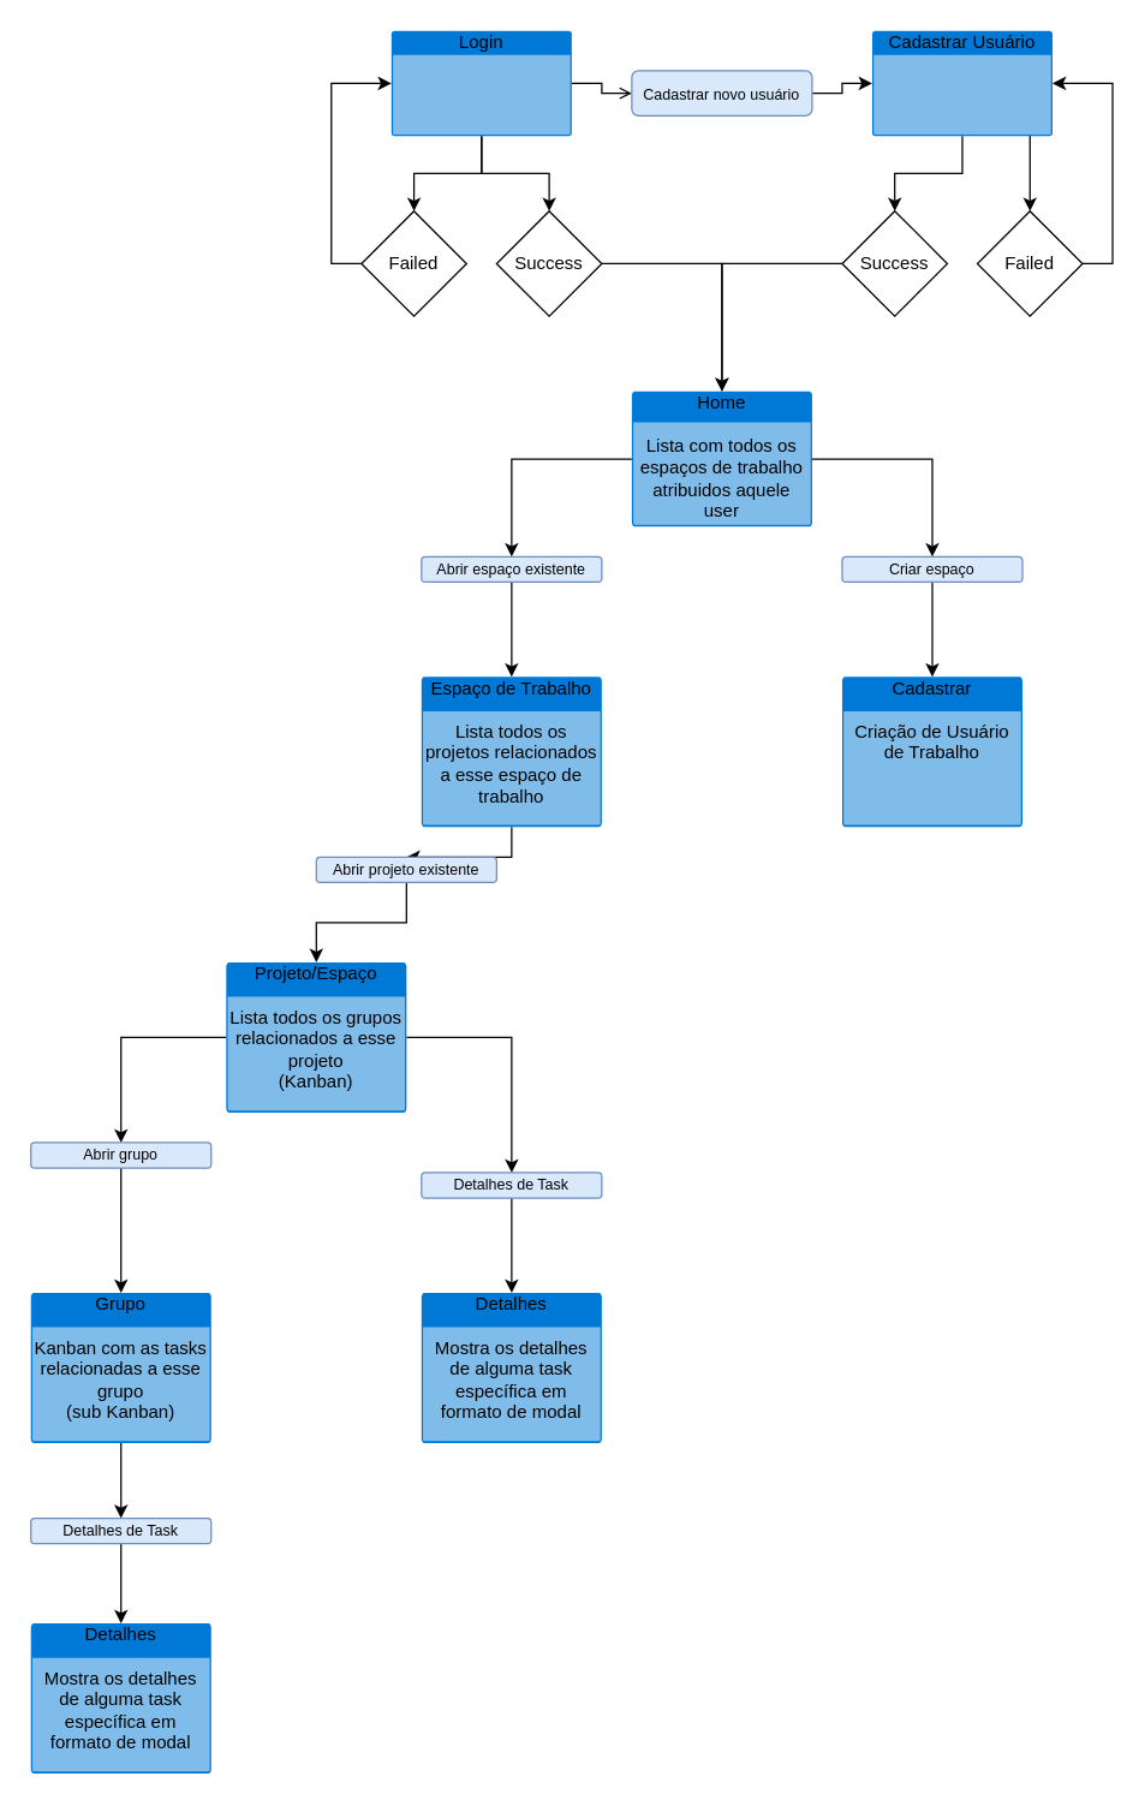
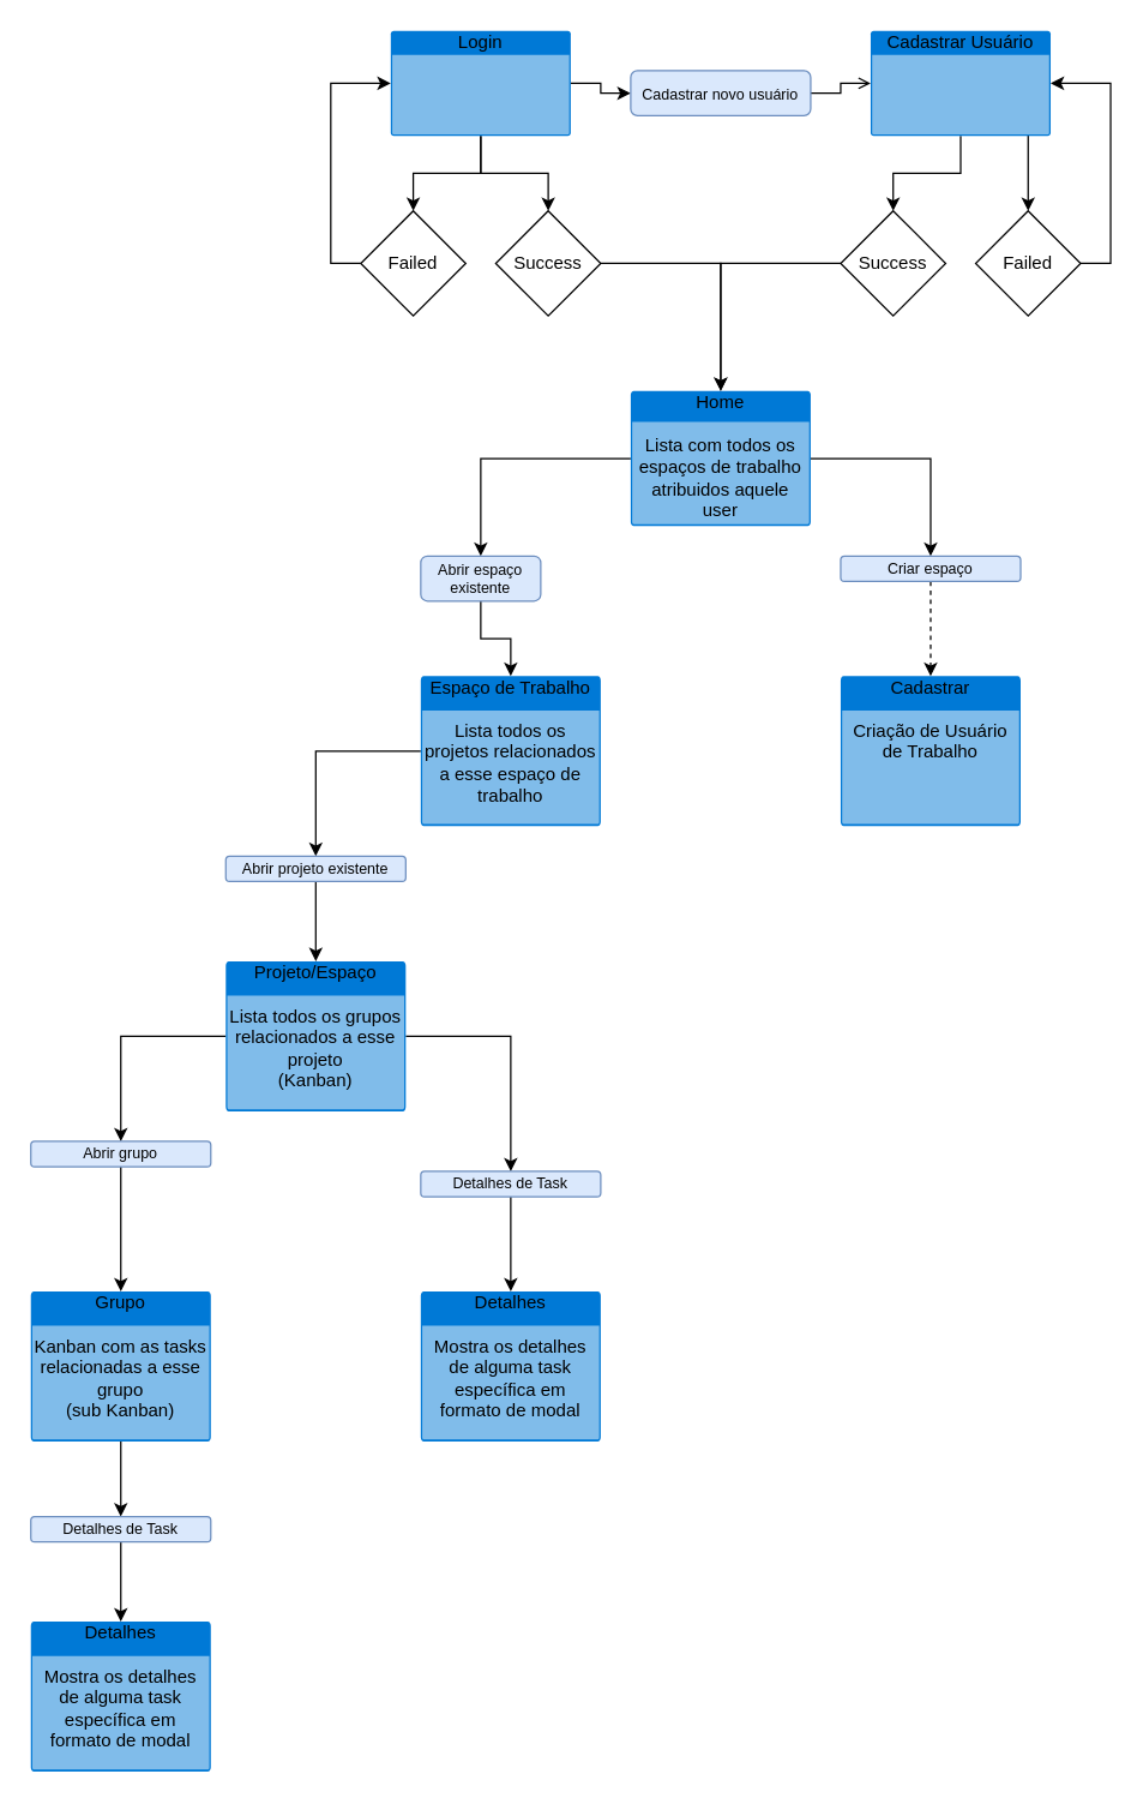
- <mxCell id="19" style="edgeStyle=orthogonalEdgeStyle;rounded=0;orthogonalLoop=1;jettySize=auto;html=1;entryX=0;entryY=0.5;entryDx=0;entryDy=0;entryPerimeter=0;" edge="1" parent="1" source="20" target="8"><mxGeometry relative="1" as="geometry" /></mxCell>
+ <mxCell id="19" style="edgeStyle=orthogonalEdgeStyle;rounded=0;orthogonalLoop=1;jettySize=auto;html=1;entryX=0;entryY=0.5;entryDx=0;entryDy=0;entryPerimeter=0;endArrow=open;" edge="1" parent="1" source="20" target="8"><mxGeometry relative="1" as="geometry" /></mxCell>
- <mxCell id="2" style="edgeStyle=orthogonalEdgeStyle;rounded=0;orthogonalLoop=1;jettySize=auto;html=1;endArrow=open;" edge="1" parent="1" source="5" target="20"><mxGeometry relative="1" as="geometry" /></mxCell>
+ <mxCell id="2" style="edgeStyle=orthogonalEdgeStyle;rounded=0;orthogonalLoop=1;jettySize=auto;html=1;" edge="1" parent="1" source="5" target="20"><mxGeometry relative="1" as="geometry" /></mxCell>
- <mxCell id="30" value="Abrir espaço existente" style="rounded=1;html=1;shadow=0;dashed=0;whiteSpace=wrap;fontSize=10;fillColor=#dae8fc;align=center;strokeColor=#6c8ebf;labelBackgroundColor=none;" vertex="1" parent="1"><mxGeometry x="280" y="370" width="120" height="16.88" as="geometry" /></mxCell>
+ <mxCell id="30" value="Abrir espaço existente" style="rounded=1;html=1;shadow=0;dashed=0;whiteSpace=wrap;fontSize=10;fillColor=#dae8fc;align=center;strokeColor=#6c8ebf;labelBackgroundColor=none;" vertex="1" parent="1"><mxGeometry x="280" y="370" width="80" height="30" as="geometry" /></mxCell>
- <mxCell id="35" style="edgeStyle=orthogonalEdgeStyle;rounded=0;orthogonalLoop=1;jettySize=auto;html=1;entryX=0.5;entryY=0;entryDx=0;entryDy=0;entryPerimeter=0;" edge="1" parent="1" source="36" target="37"><mxGeometry relative="1" as="geometry" /></mxCell>
+ <mxCell id="35" style="edgeStyle=orthogonalEdgeStyle;rounded=0;orthogonalLoop=1;jettySize=auto;html=1;entryX=0.5;entryY=0;entryDx=0;entryDy=0;entryPerimeter=0;dashed=1;" edge="1" parent="1" source="36" target="37"><mxGeometry relative="1" as="geometry" /></mxCell>
- <mxCell id="32" value="Abrir projeto existente" style="rounded=1;html=1;shadow=0;dashed=0;whiteSpace=wrap;fontSize=10;fillColor=#dae8fc;align=center;strokeColor=#6c8ebf;labelBackgroundColor=none;" vertex="1" parent="1"><mxGeometry x="210" y="570" width="120" height="16.88" as="geometry" /></mxCell>
+ <mxCell id="32" value="Abrir projeto existente" style="rounded=1;html=1;shadow=0;dashed=0;whiteSpace=wrap;fontSize=10;fillColor=#dae8fc;align=center;strokeColor=#6c8ebf;labelBackgroundColor=none;" vertex="1" parent="1"><mxGeometry x="150" y="570" width="120" height="16.88" as="geometry" /></mxCell>
